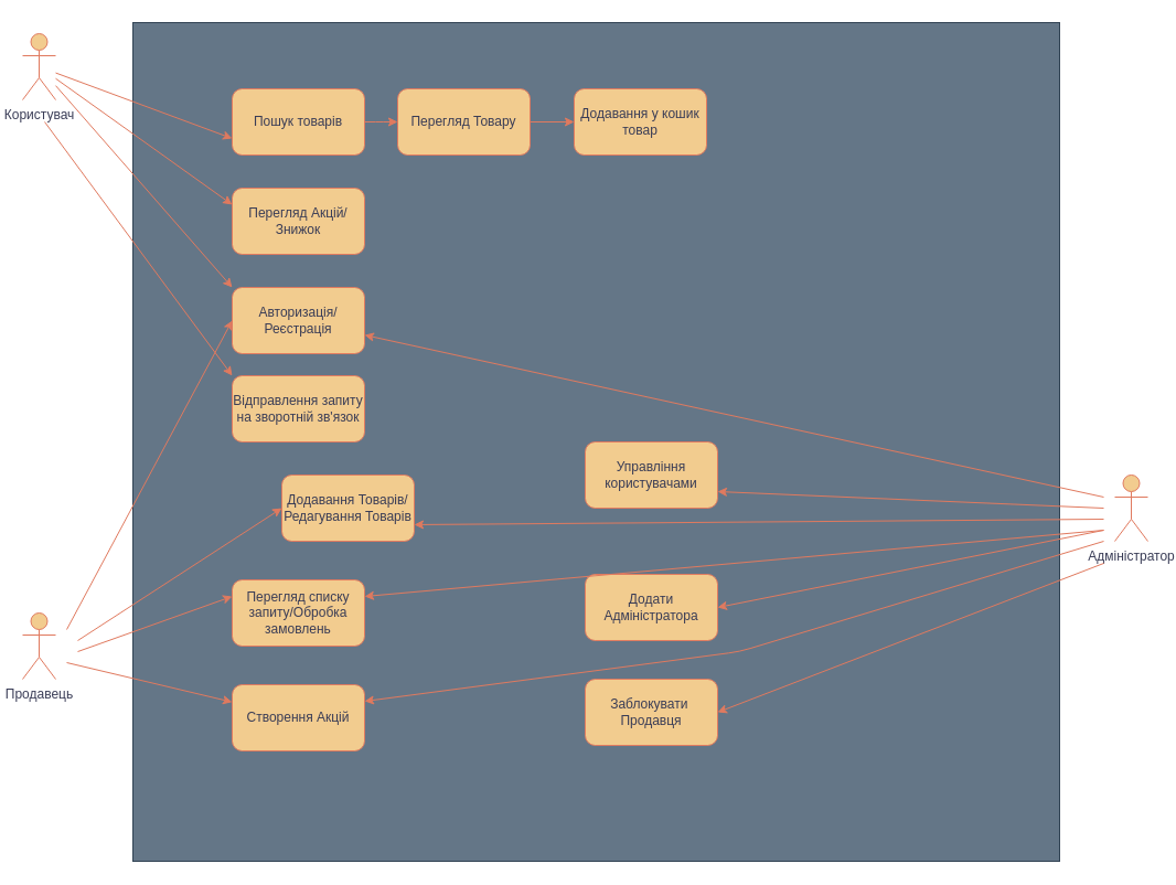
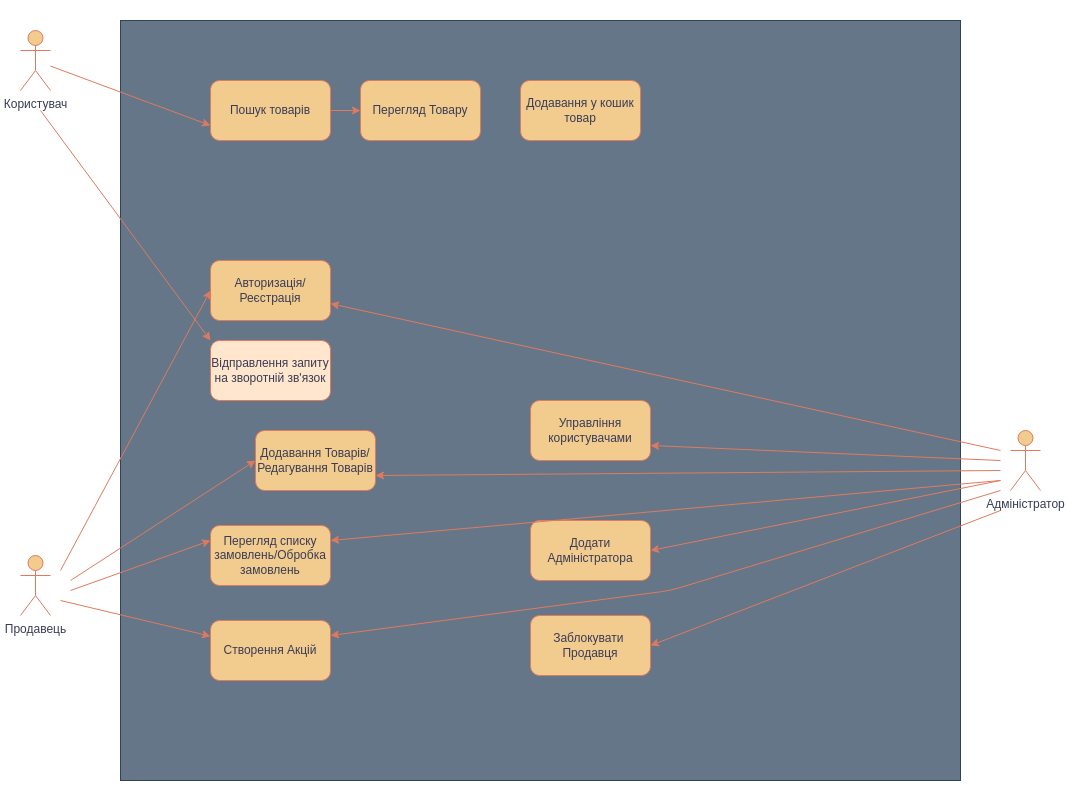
- <mxCell id="16" value="" style="edgeStyle=orthogonalEdgeStyle;rounded=1;orthogonalLoop=1;jettySize=auto;html=1;strokeColor=#E07A5F;fontColor=default;fillColor=#F2CC8F;labelBackgroundColor=none;" edge="1" parent="1" source="17" target="7"><mxGeometry relative="1" as="geometry" /></mxCell>
- <mxCell id="10" value="" style="endArrow=classic;html=1;rounded=1;entryX=0;entryY=0.25;entryDx=0;entryDy=0;labelBackgroundColor=none;strokeColor=#E07A5F;fontColor=default;" edge="1" parent="1" source="5" target="8"><mxGeometry width="50" height="50" relative="1" as="geometry"><mxPoint x="30" y="60" as="sourcePoint" /><mxPoint x="130" y="35" as="targetPoint" /></mxGeometry></mxCell>
- <mxCell id="11" value="" style="endArrow=classic;html=1;rounded=1;entryX=0;entryY=0;entryDx=0;entryDy=0;labelBackgroundColor=none;strokeColor=#E07A5F;fontColor=default;" edge="1" parent="1" source="5" target="6"><mxGeometry width="50" height="50" relative="1" as="geometry"><mxPoint x="60" y="90" as="sourcePoint" /><mxPoint x="130" y="105" as="targetPoint" /></mxGeometry></mxCell>
- <mxCell id="8" value="Перегляд Акцій/&lt;br&gt;Знижок" style="rounded=1;whiteSpace=wrap;html=1;labelBackgroundColor=none;fillColor=#F2CC8F;strokeColor=#E07A5F;fontColor=#393C56;" vertex="1" parent="1"><mxGeometry x="210" y="170" width="120" height="60" as="geometry" /></mxCell>
- <mxCell id="19" value="Відправлення запиту на зворотній зв'язок" style="rounded=1;whiteSpace=wrap;html=1;labelBackgroundColor=none;fillColor=#F2CC8F;strokeColor=#E07A5F;fontColor=#393C56;" vertex="1" parent="1"><mxGeometry x="210" y="340" width="120" height="60" as="geometry" /></mxCell>
+ <mxCell id="19" value="Відправлення запиту на зворотній зв'язок" style="rounded=1;whiteSpace=wrap;html=1;labelBackgroundColor=none;fillColor=#ffe6cc;strokeColor=#E07A5F;fontColor=#393C56;" vertex="1" parent="1"><mxGeometry x="210" y="340" width="120" height="60" as="geometry" /></mxCell>
- <mxCell id="18" value="Перегляд списку запиту/Обробка замовлень" style="rounded=1;whiteSpace=wrap;html=1;labelBackgroundColor=none;fillColor=#F2CC8F;strokeColor=#E07A5F;fontColor=#393C56;" vertex="1" parent="1"><mxGeometry x="210" y="525" width="120" height="60" as="geometry" /></mxCell>
+ <mxCell id="18" value="Перегляд списку замовлень/Обробка замовлень" style="rounded=1;whiteSpace=wrap;html=1;labelBackgroundColor=none;fillColor=#F2CC8F;strokeColor=#E07A5F;fontColor=#393C56;" vertex="1" parent="1"><mxGeometry x="210" y="525" width="120" height="60" as="geometry" /></mxCell>
